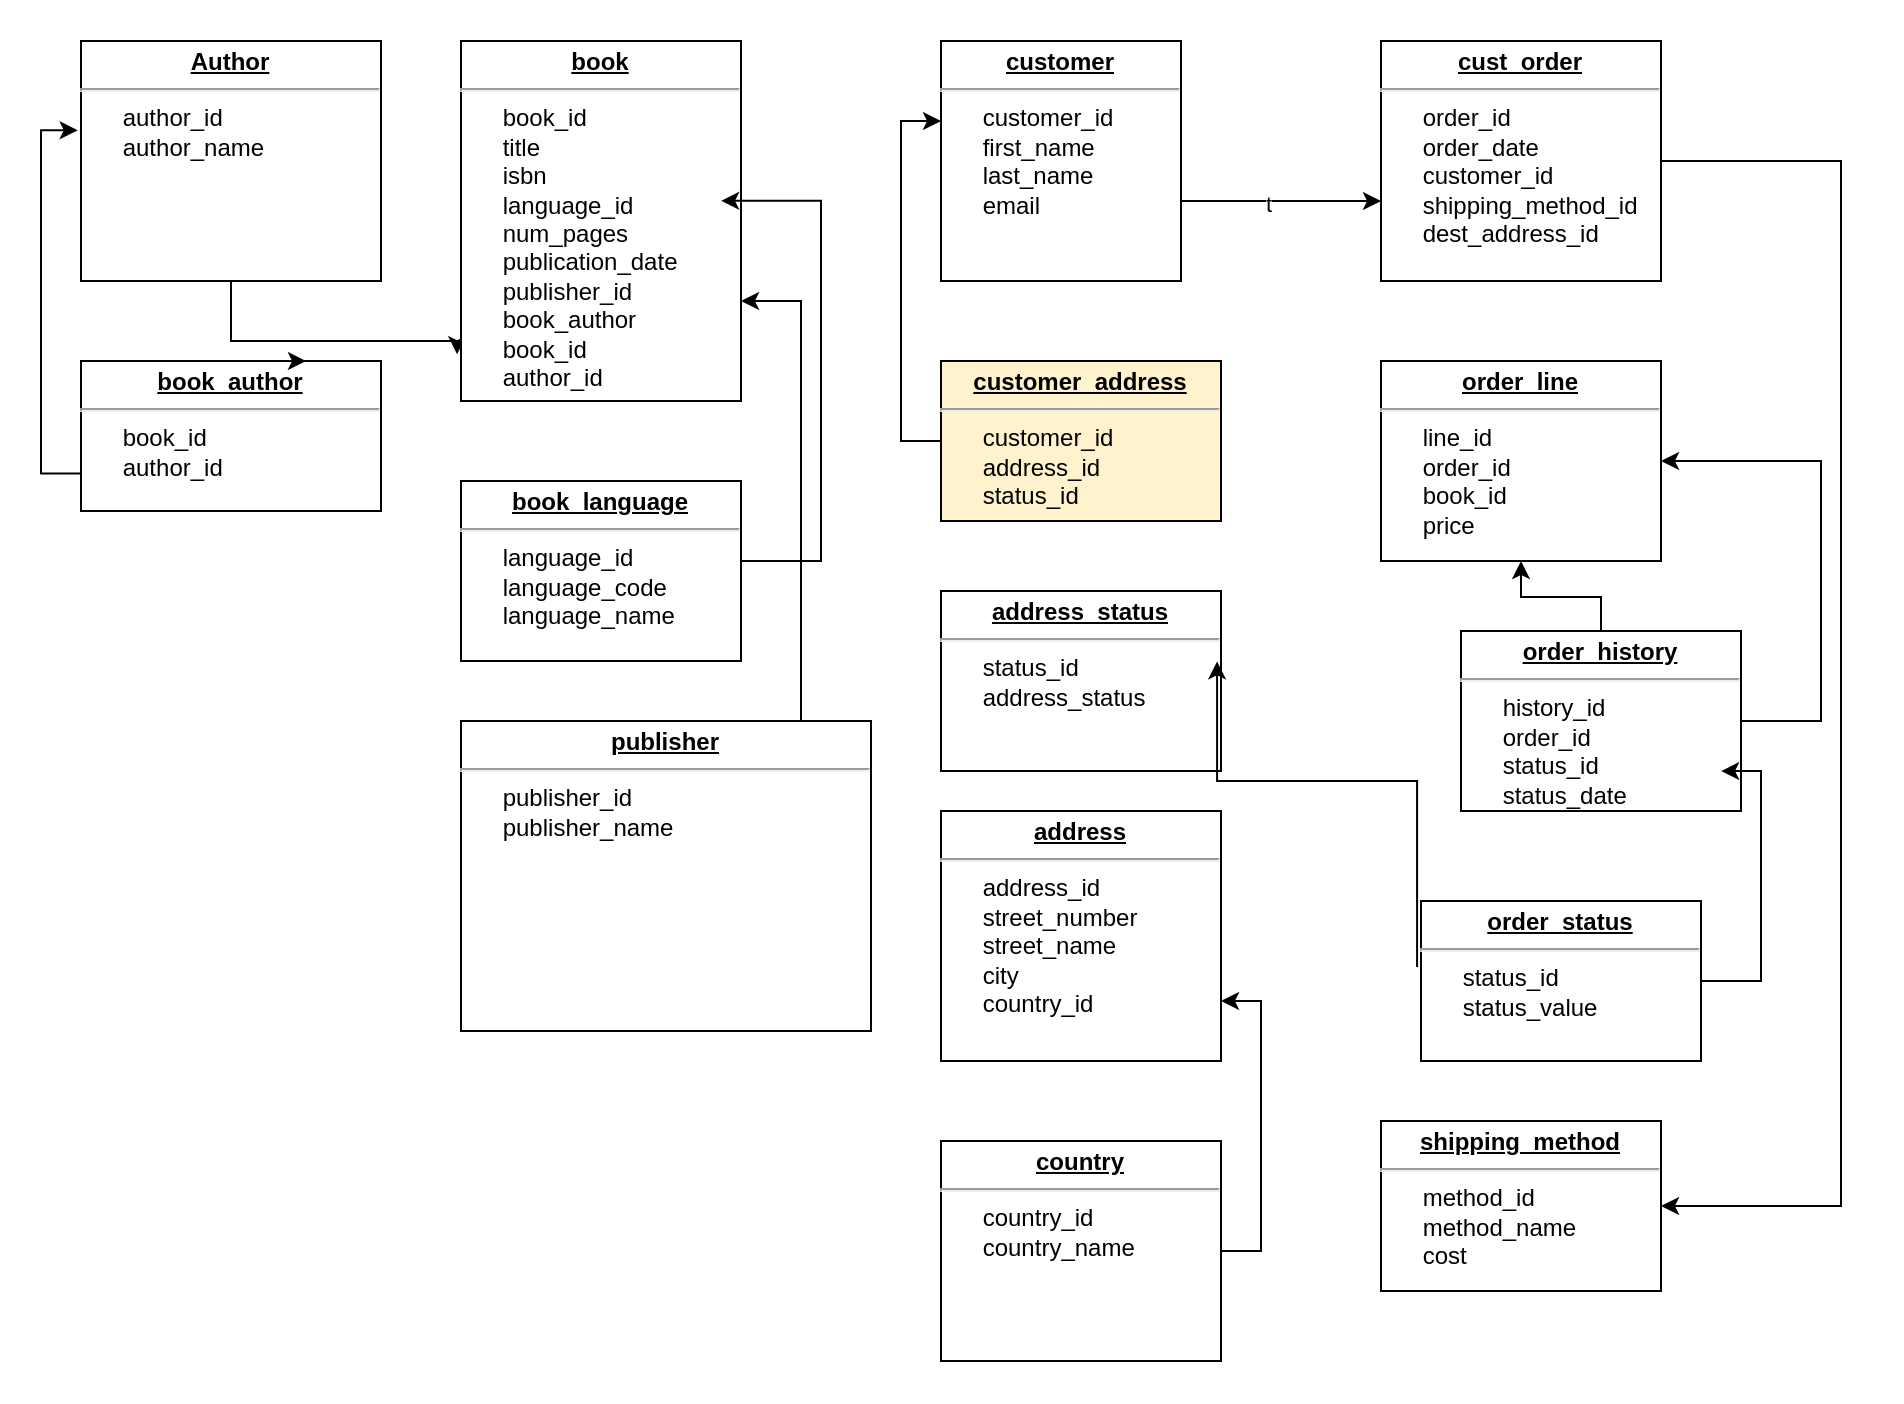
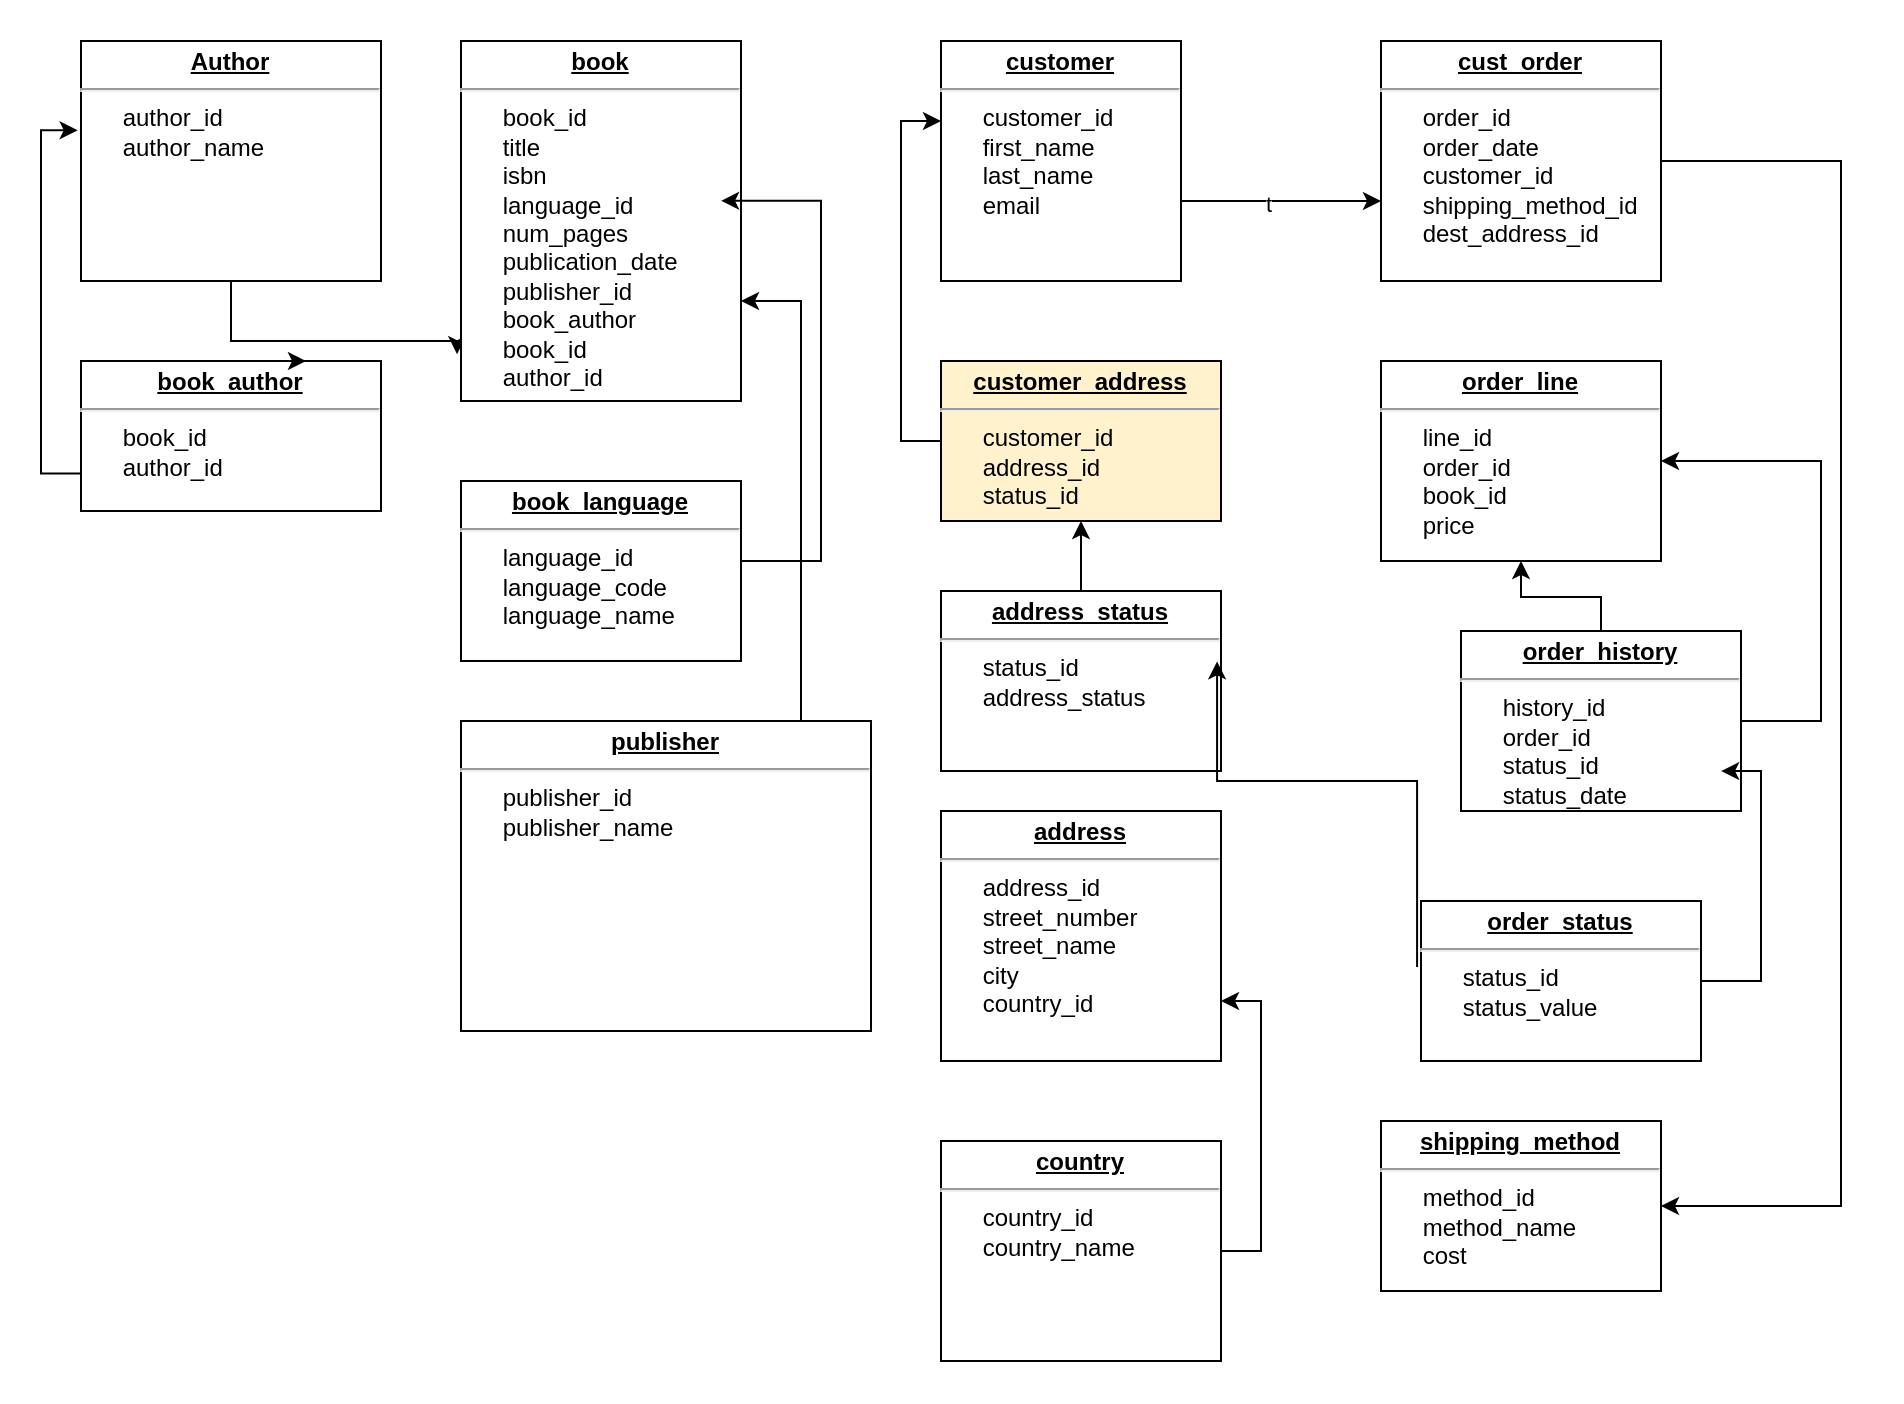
+ <mxCell id="11" value="" style="edgeStyle=elbowEdgeStyle;rounded=0;orthogonalLoop=1;jettySize=auto;elbow=vertical;html=1;" edge="1" parent="1" source="12" target="14"><mxGeometry relative="1" as="geometry" /></mxCell>
